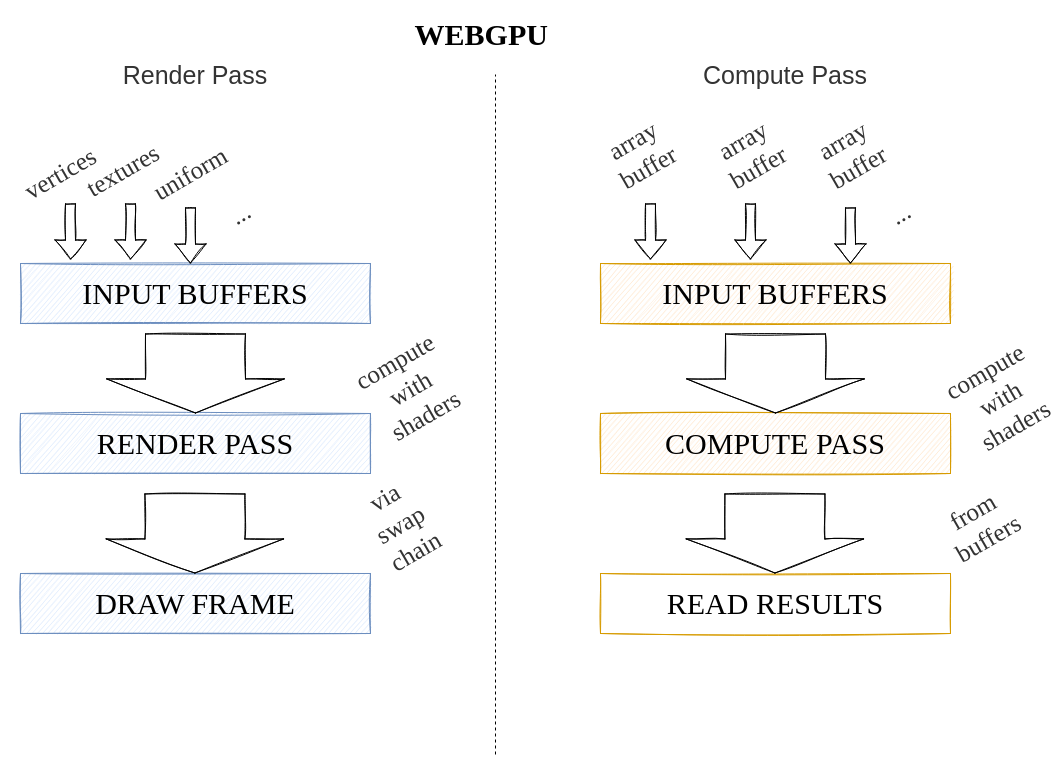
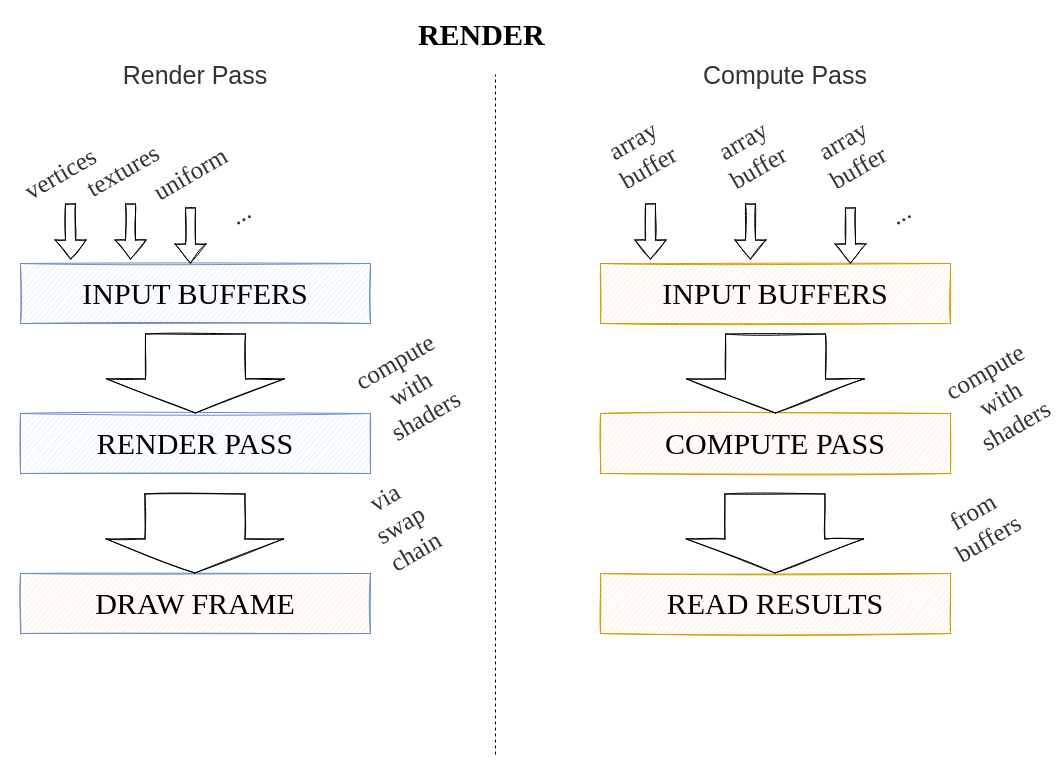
- <mxCell id="2" value="&lt;h1&gt;&lt;font face=&quot;Verdana&quot; style=&quot;font-size: 30px&quot;&gt;WEBGPU&amp;nbsp;&lt;/font&gt;&lt;/h1&gt;" style="text;html=1;strokeColor=none;fillColor=none;align=center;verticalAlign=middle;whiteSpace=wrap;rounded=0;" parent="1" vertex="1"><mxGeometry x="180" y="20" width="610" height="20" as="geometry" /></mxCell>
+ <mxCell id="2" value="&lt;h1&gt;&lt;font face=&quot;Verdana&quot; style=&quot;font-size: 30px&quot;&gt;RENDER&amp;nbsp;&lt;/font&gt;&lt;/h1&gt;" style="text;html=1;strokeColor=none;fillColor=none;align=center;verticalAlign=middle;whiteSpace=wrap;rounded=0;" parent="1" vertex="1"><mxGeometry x="180" y="20" width="610" height="20" as="geometry" /></mxCell>
- <mxCell id="5" value="&lt;font style=&quot;line-height: 100% ; font-size: 30px&quot; face=&quot;Comic Sans MS&quot;&gt;DRAW FRAME&lt;/font&gt;" style="rounded=0;whiteSpace=wrap;html=1;fillColor=#dae8fc;strokeColor=#6c8ebf;sketch=1;labelBackgroundColor=none;" parent="1" vertex="1"><mxGeometry x="20" y="569" width="350" height="60" as="geometry" /></mxCell>
+ <mxCell id="5" value="&lt;font style=&quot;line-height: 100% ; font-size: 30px&quot; face=&quot;Comic Sans MS&quot;&gt;DRAW FRAME&lt;/font&gt;" style="rounded=0;whiteSpace=wrap;html=1;fillColor=#ffe6cc;strokeColor=#6c8ebf;sketch=1;labelBackgroundColor=none;" parent="1" vertex="1"><mxGeometry x="20" y="569" width="350" height="60" as="geometry" /></mxCell>
- <mxCell id="21" value="&lt;font style=&quot;line-height: 100% ; font-size: 30px&quot; face=&quot;Comic Sans MS&quot;&gt;READ RESULTS&lt;/font&gt;" style="rounded=0;whiteSpace=wrap;html=1;fillColor=#ffffff;strokeColor=#d79b00;sketch=1;labelBackgroundColor=none;" parent="1" vertex="1"><mxGeometry x="600" y="569" width="350" height="60" as="geometry" /></mxCell>
+ <mxCell id="21" value="&lt;font style=&quot;line-height: 100% ; font-size: 30px&quot; face=&quot;Comic Sans MS&quot;&gt;READ RESULTS&lt;/font&gt;" style="rounded=0;whiteSpace=wrap;html=1;fillColor=#ffe6cc;strokeColor=#d79b00;sketch=1;labelBackgroundColor=none;" parent="1" vertex="1"><mxGeometry x="600" y="569" width="350" height="60" as="geometry" /></mxCell>
